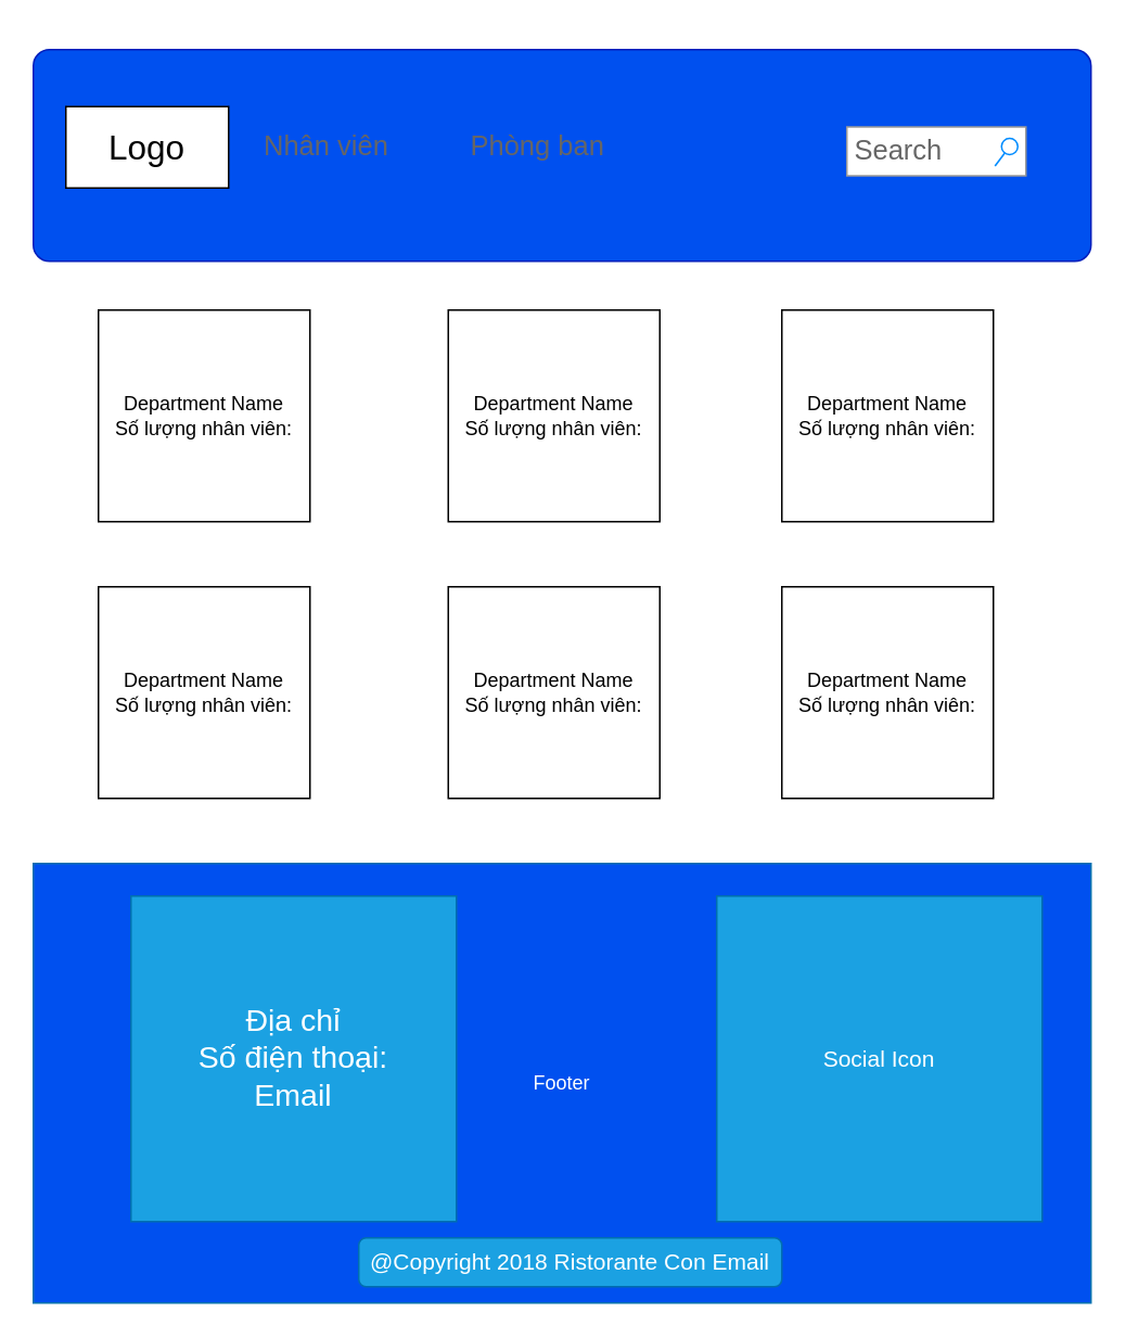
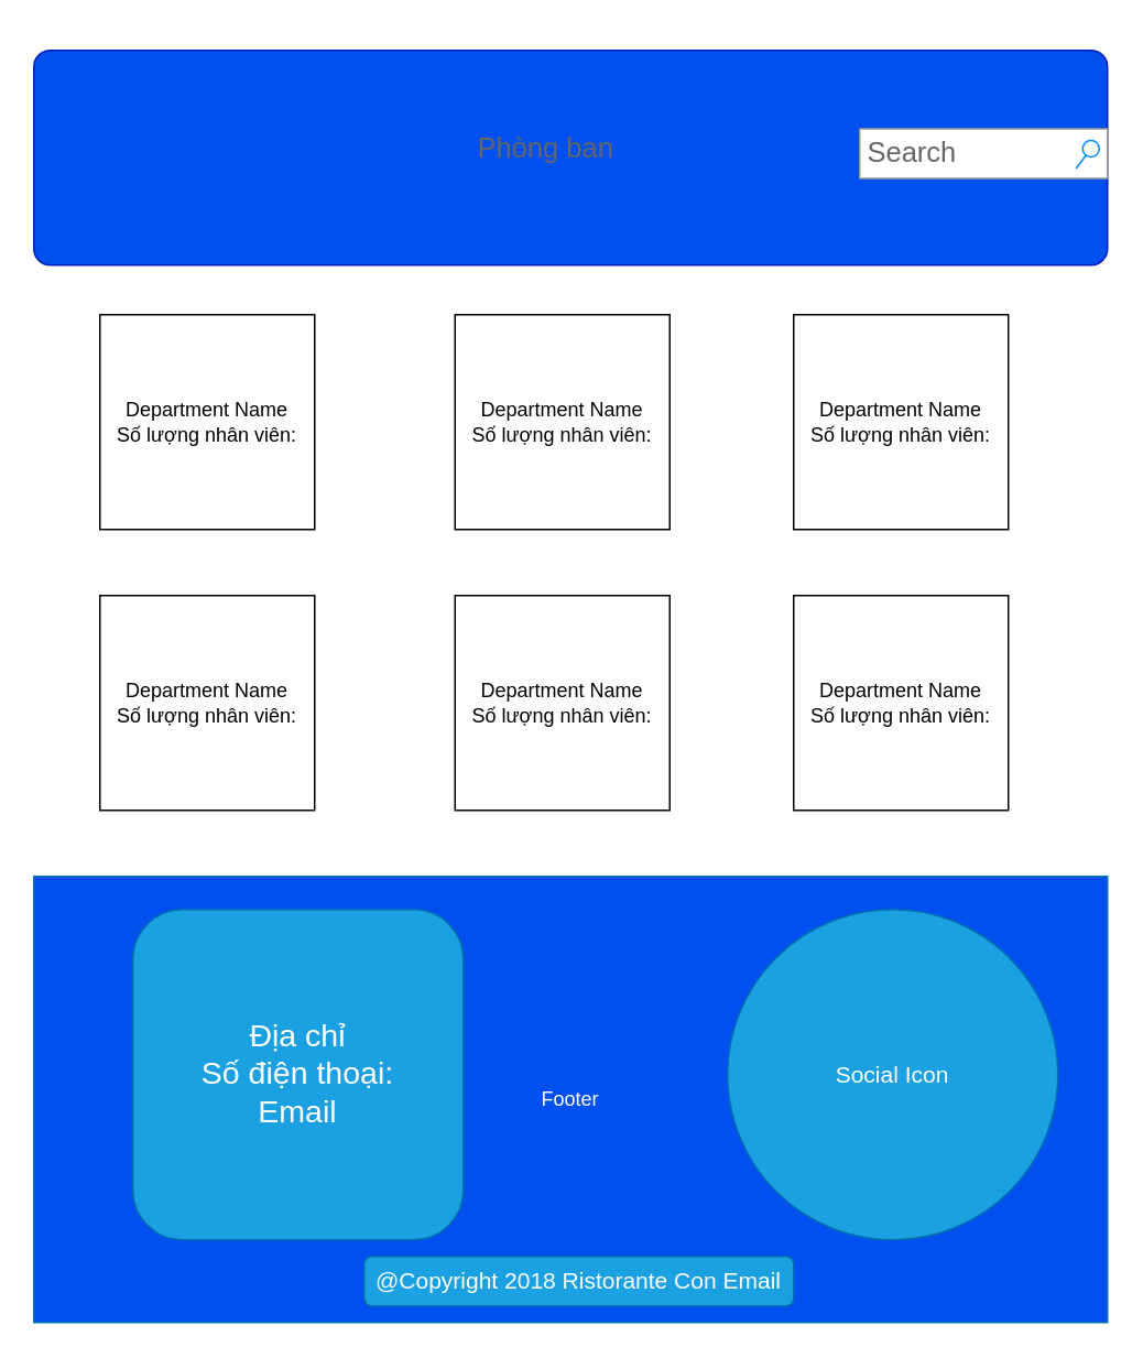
- <mxCell id="4" value="&lt;font style=&quot;font-size: 21px&quot;&gt;Logo&lt;/font&gt;" style="rounded=0;whiteSpace=wrap;html=1;strokeWidth=1;" parent="3" vertex="1"><mxGeometry x="20" y="45" width="100" height="50" as="geometry" /></mxCell>
- <mxCell id="6" value="Nhân viên" style="strokeColor=inherit;fillColor=inherit;gradientColor=inherit;strokeWidth=1;shadow=0;dashed=0;align=left;html=1;shape=mxgraph.mockup.forms.rrect;rSize=0;fontSize=17;fontColor=#666666;" parent="5" vertex="1"><mxGeometry x="10" width="80" height="35" as="geometry" /></mxCell>
- <mxCell id="9" value="Search" style="strokeWidth=1;shadow=0;dashed=0;align=center;html=1;shape=mxgraph.mockup.forms.searchBox;strokeColor=#999999;mainText=;strokeColor2=#008cff;fontColor=#666666;fontSize=17;align=left;spacingLeft=3;" parent="3" vertex="1"><mxGeometry x="500" y="57.5" width="110" height="30" as="geometry" /></mxCell>
+ <mxCell id="9" value="Search" style="strokeWidth=1;shadow=0;dashed=0;align=center;html=1;shape=mxgraph.mockup.forms.searchBox;strokeColor=#999999;mainText=;strokeColor2=#008cff;fontColor=#666666;fontSize=17;align=left;spacingLeft=3;" parent="3" vertex="1"><mxGeometry x="500" y="57.5" width="150" height="30" as="geometry" /></mxCell>
- <mxCell id="13" value="&lt;font style=&quot;font-size: 19px&quot;&gt;Địa chỉ&lt;br&gt;Số điện thoại:&lt;br&gt;Email&lt;br&gt;&lt;/font&gt;" style="whiteSpace=wrap;html=1;aspect=fixed;fontSize=14;fontColor=#ffffff;align=center;fillColor=#1ba1e2;strokeColor=#006EAF;" vertex="1" parent="1"><mxGeometry x="80" y="550" width="200" height="200" as="geometry" /></mxCell>
+ <mxCell id="13" value="&lt;font style=&quot;font-size: 19px&quot;&gt;Địa chỉ&lt;br&gt;Số điện thoại:&lt;br&gt;Email&lt;br&gt;&lt;/font&gt;" style="whiteSpace=wrap;html=1;aspect=fixed;fontSize=14;fontColor=#ffffff;align=center;fillColor=#1ba1e2;strokeColor=#006EAF;rounded=1;" vertex="1" parent="1"><mxGeometry x="80" y="550" width="200" height="200" as="geometry" /></mxCell>
- <mxCell id="11" value="Social Icon" style="whiteSpace=wrap;html=1;aspect=fixed;fontSize=14;fontColor=#ffffff;fillColor=#1ba1e2;strokeColor=#006EAF;" vertex="1" parent="1"><mxGeometry x="440" y="550" width="200" height="200" as="geometry" /></mxCell>
+ <mxCell id="11" value="Social Icon" style="ellipse;whiteSpace=wrap;html=1;aspect=fixed;fontSize=14;fontColor=#ffffff;fillColor=#1ba1e2;strokeColor=#006EAF;" vertex="1" parent="1"><mxGeometry x="440" y="550" width="200" height="200" as="geometry" /></mxCell>
